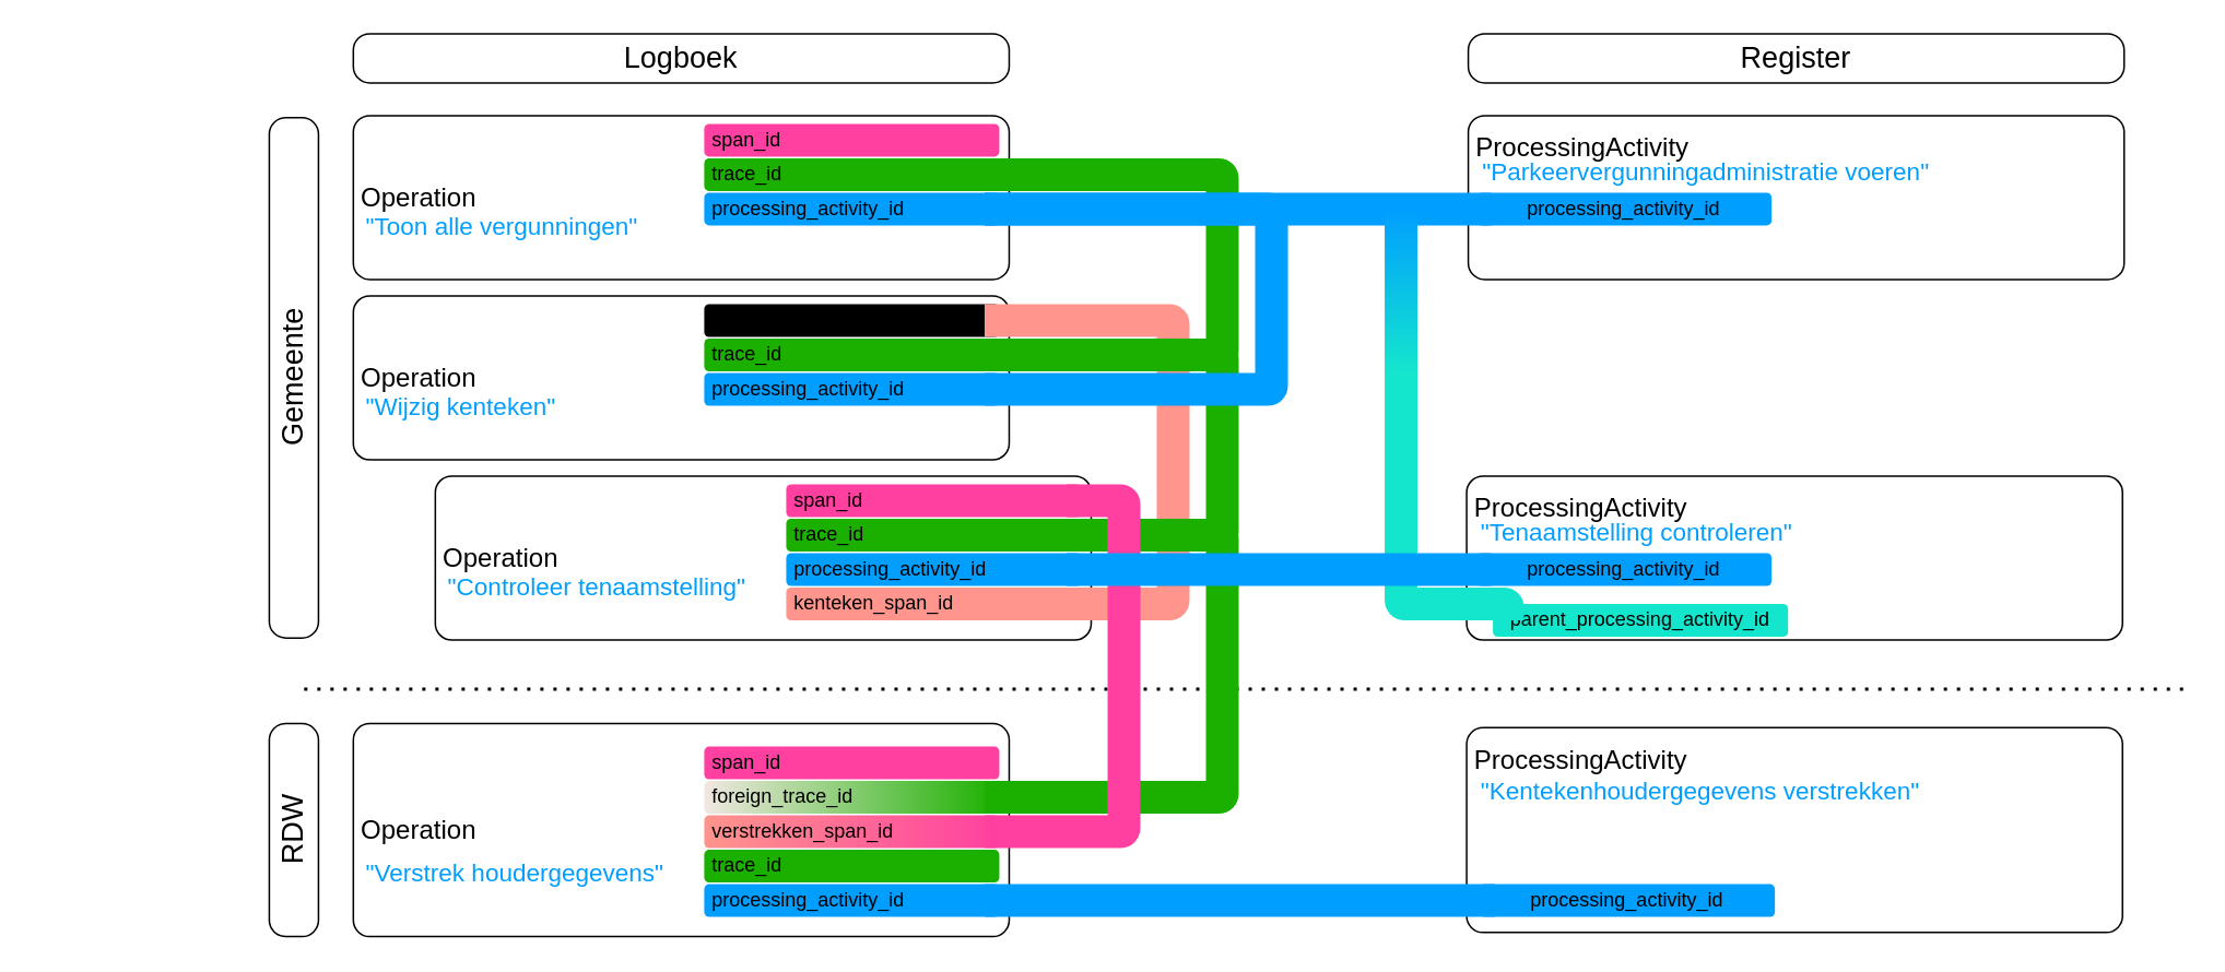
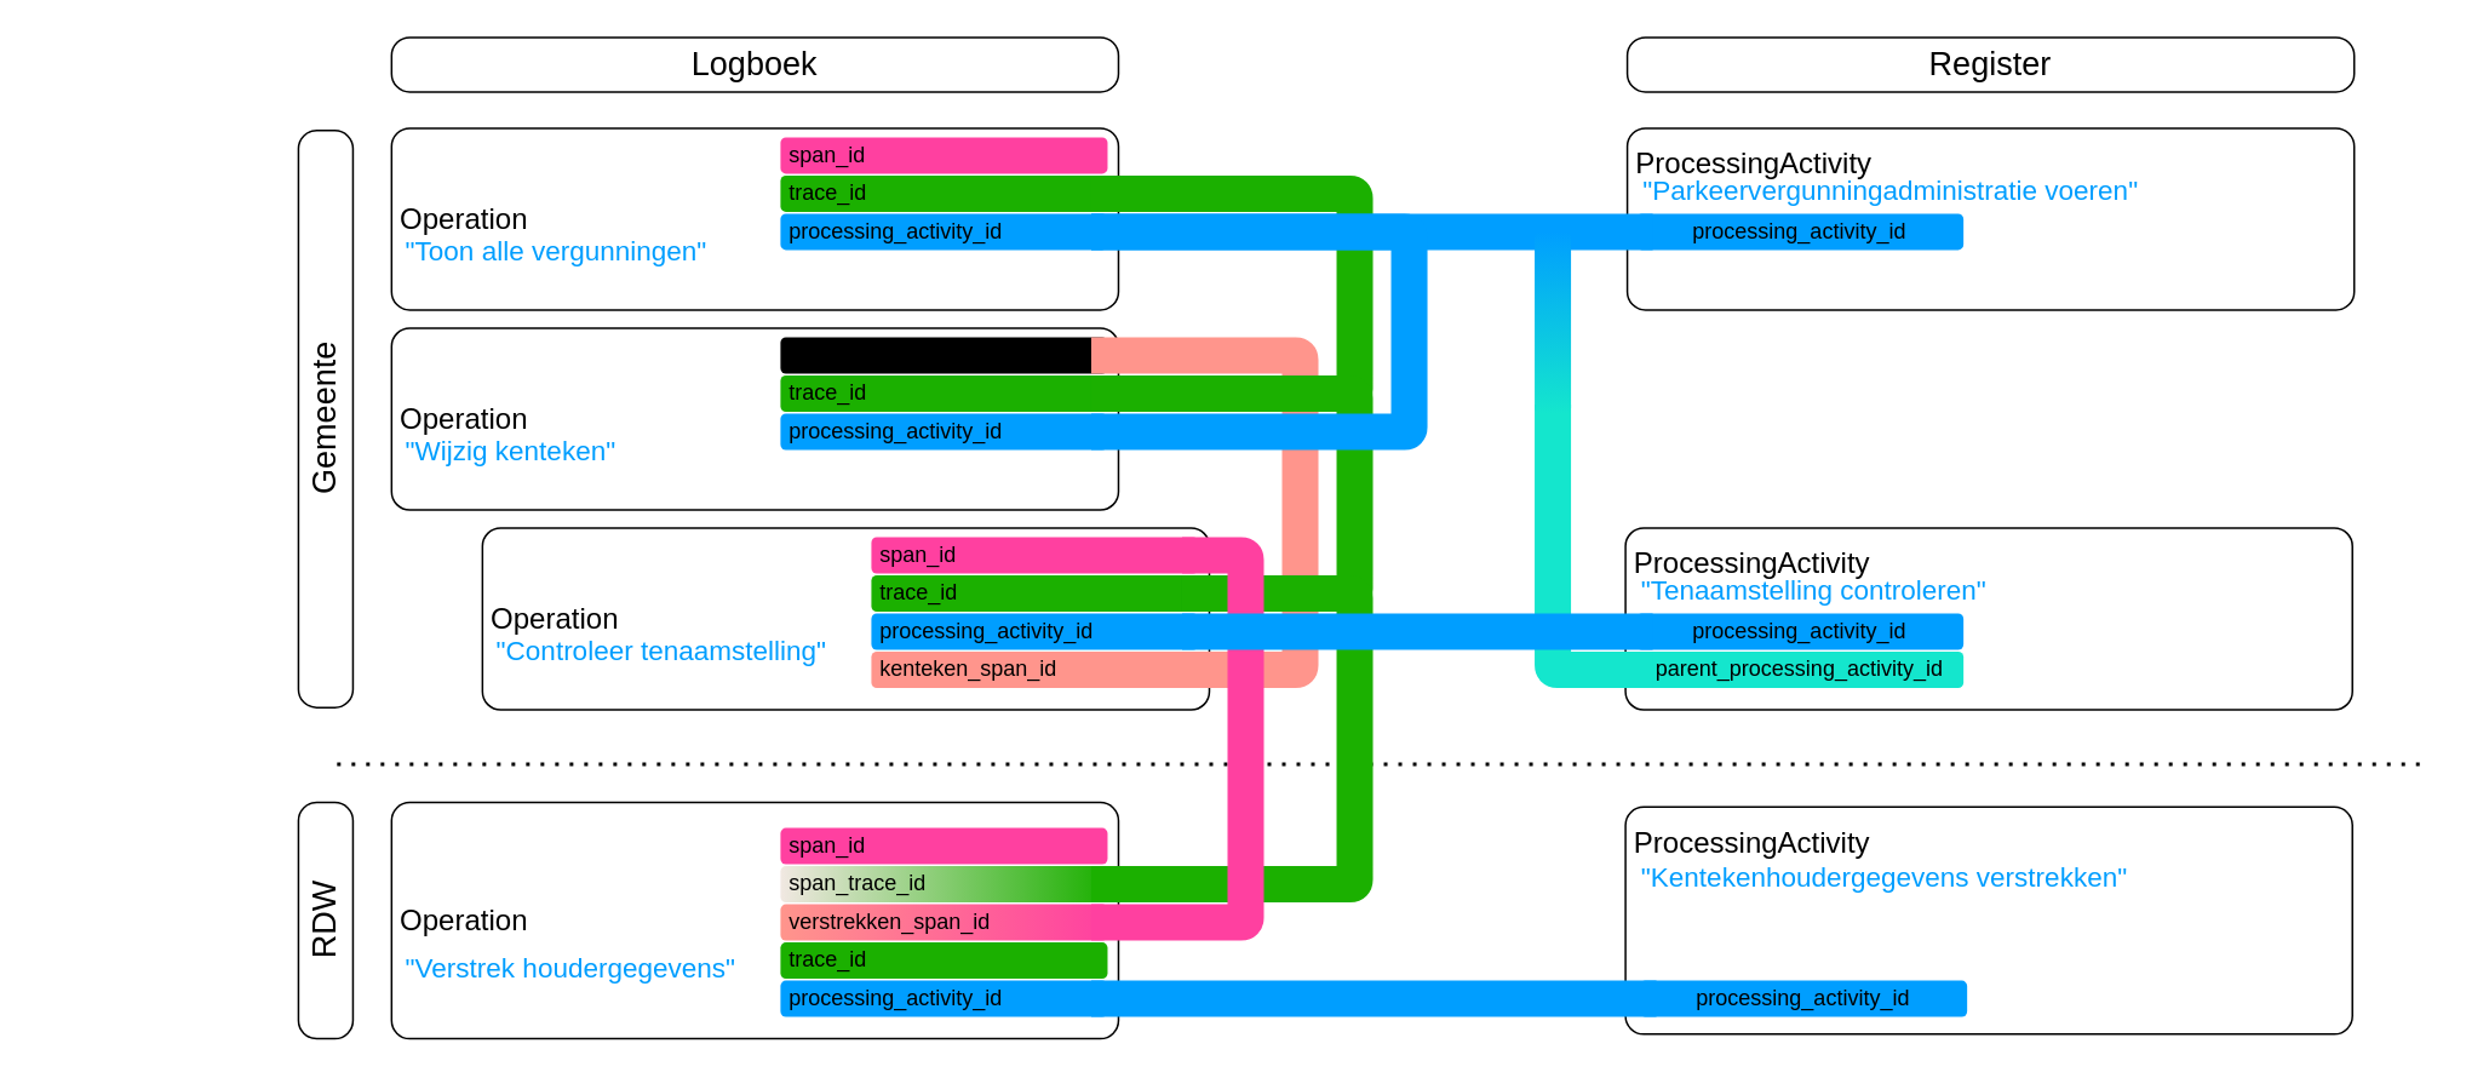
- <mxCell id="32" value="parent_processing_activity_id" style="rounded=1;whiteSpace=wrap;html=1;strokeColor=none;fillColor=#14E6CD;points=[[0,0,0,0,0],[0,0.25,0,0,0],[0,0.75,0,0,0],[0,1,0,0,0],[0.05,0.5,0,0,0],[0.25,0,0,0,0],[0.25,1,0,0,0],[0.5,0,0,0,0],[0.5,1,0,0,0],[0.75,0,0,0,0],[0.75,1,0,0,0],[0.95,0.5,0,0,0],[1,0,0,0,0],[1,0.25,0,0,0],[1,0.75,0,0,0],[1,1,0,0,0]];align=center;spacing=5;gradientColor=none;gradientDirection=east;" parent="1" vertex="1"><mxGeometry x="910" y="368" width="180" height="20" as="geometry" /></mxCell>
+ <mxCell id="32" value="parent_processing_activity_id" style="rounded=1;whiteSpace=wrap;html=1;strokeColor=none;fillColor=#14E6CD;points=[[0,0,0,0,0],[0,0.25,0,0,0],[0,0.75,0,0,0],[0,1,0,0,0],[0.05,0.5,0,0,0],[0.25,0,0,0,0],[0.25,1,0,0,0],[0.5,0,0,0,0],[0.5,1,0,0,0],[0.75,0,0,0,0],[0.75,1,0,0,0],[0.95,0.5,0,0,0],[1,0,0,0,0],[1,0.25,0,0,0],[1,0.75,0,0,0],[1,1,0,0,0]];align=center;spacing=5;gradientColor=none;gradientDirection=east;" parent="1" vertex="1"><mxGeometry x="900" y="358" width="180" height="20" as="geometry" /></mxCell>
- <mxCell id="18" value="foreign_trace_id" style="rounded=1;whiteSpace=wrap;html=1;strokeColor=none;fillColor=#1BB000;points=[[0,0,0,0,0],[0,0.25,0,0,0],[0,0.75,0,0,0],[0,1,0,0,0],[0.05,0.5,0,0,0],[0.25,0,0,0,0],[0.25,1,0,0,0],[0.5,0,0,0,0],[0.5,1,0,0,0],[0.75,0,0,0,0],[0.75,1,0,0,0],[0.95,0.5,0,0,0],[1,0,0,0,0],[1,0.25,0,0,0],[1,0.75,0,0,0],[1,1,0,0,0]];align=left;spacing=5;gradientColor=#F1E8E2;gradientDirection=west;" parent="1" vertex="1"><mxGeometry x="429" y="476" width="180" height="20" as="geometry" /></mxCell>
+ <mxCell id="18" value="span_trace_id" style="rounded=1;whiteSpace=wrap;html=1;strokeColor=none;fillColor=#1BB000;points=[[0,0,0,0,0],[0,0.25,0,0,0],[0,0.75,0,0,0],[0,1,0,0,0],[0.05,0.5,0,0,0],[0.25,0,0,0,0],[0.25,1,0,0,0],[0.5,0,0,0,0],[0.5,1,0,0,0],[0.75,0,0,0,0],[0.75,1,0,0,0],[0.95,0.5,0,0,0],[1,0,0,0,0],[1,0.25,0,0,0],[1,0.75,0,0,0],[1,1,0,0,0]];align=left;spacing=5;gradientColor=#F1E8E2;gradientDirection=west;" parent="1" vertex="1"><mxGeometry x="429" y="476" width="180" height="20" as="geometry" /></mxCell>
